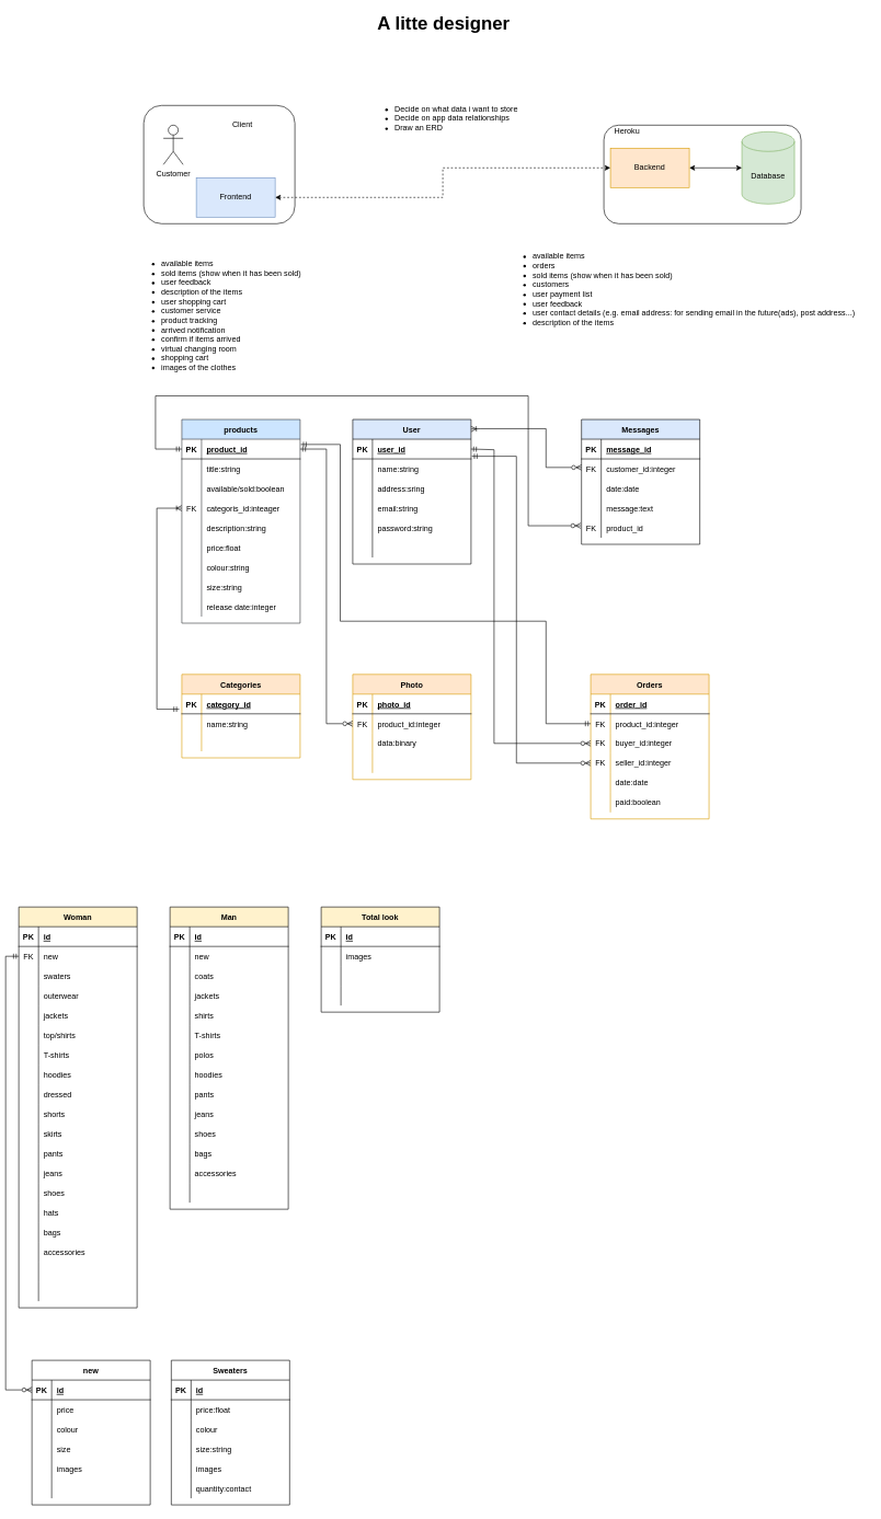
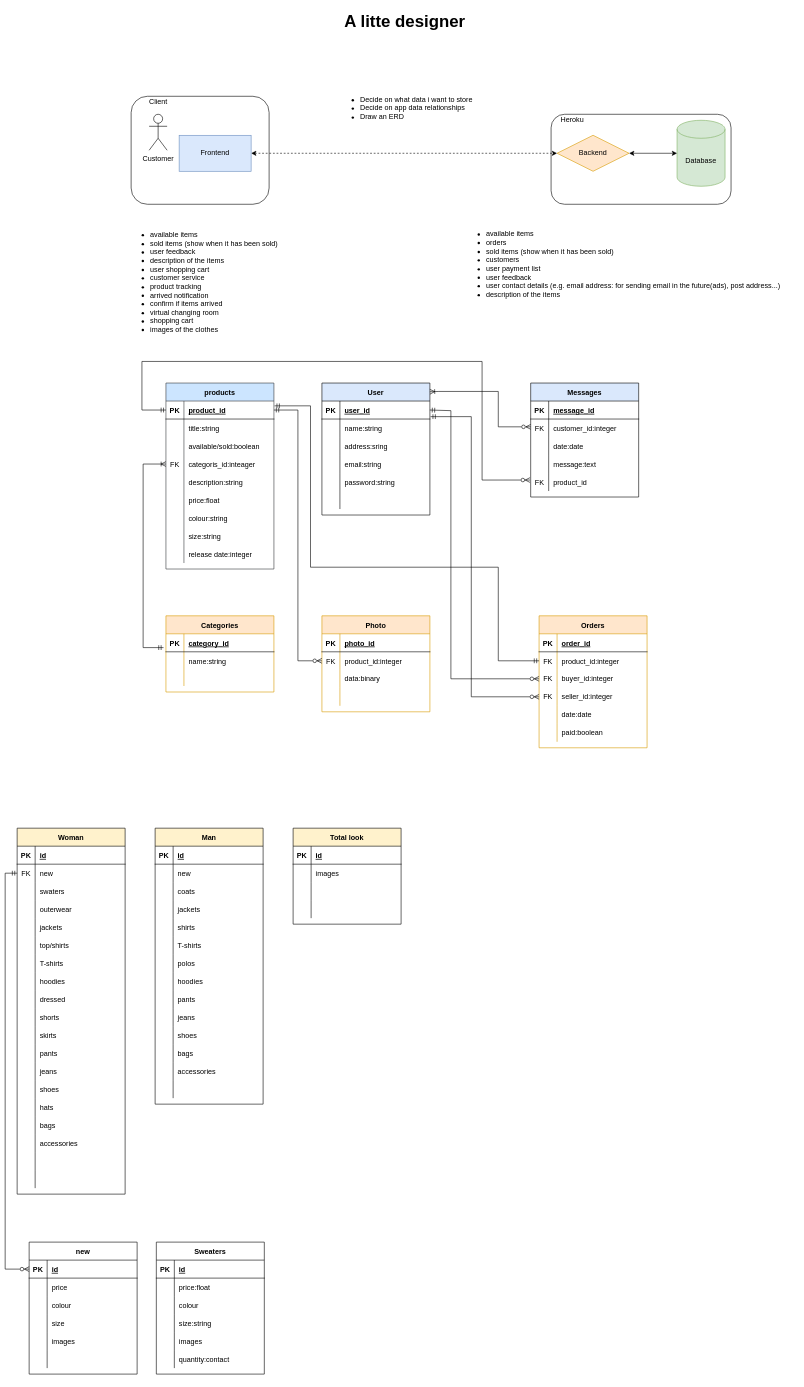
- <mxCell id="10" value="Client" style="text;html=1;align=center;verticalAlign=middle;resizable=0;points=[];autosize=1;strokeColor=none;fillColor=none;" parent="1" vertex="1"><mxGeometry x="335" y="180" width="50" height="20" as="geometry" /></mxCell>
+ <mxCell id="10" value="Client" style="text;html=1;align=center;verticalAlign=middle;resizable=0;points=[];autosize=1;strokeColor=none;fillColor=none;" parent="1" vertex="1"><mxGeometry x="230" y="160" width="50" height="20" as="geometry" /></mxCell>
- <mxCell id="6" value="Backend" style="rounded=0;whiteSpace=wrap;html=1;fillColor=#ffe6cc;strokeColor=#d79b00;" parent="1" vertex="1"><mxGeometry x="920" y="225" width="120" height="60" as="geometry" /></mxCell>
+ <mxCell id="6" value="Backend" style="rhombus;whiteSpace=wrap;html=1;fillColor=#ffe6cc;strokeColor=#d79b00;" parent="1" vertex="1"><mxGeometry x="920" y="225" width="120" height="60" as="geometry" /></mxCell>
- <mxCell id="8" value="Frontend" style="rounded=0;whiteSpace=wrap;html=1;fillColor=#dae8fc;strokeColor=#6c8ebf;" parent="1" vertex="1"><mxGeometry x="290" y="270" width="120" height="60" as="geometry" /></mxCell>
+ <mxCell id="8" value="Frontend" style="rounded=0;whiteSpace=wrap;html=1;fillColor=#dae8fc;strokeColor=#6c8ebf;" parent="1" vertex="1"><mxGeometry x="290" y="225" width="120" height="60" as="geometry" /></mxCell>
- <mxCell id="14" value="&lt;ul&gt;&lt;li&gt;available items&amp;nbsp;&lt;/li&gt;&lt;li&gt;sold items (show when it has been sold)&lt;/li&gt;&lt;li&gt;user feedback&lt;/li&gt;&lt;li&gt;description of the items&lt;/li&gt;&lt;li&gt;user shopping cart&lt;/li&gt;&lt;li&gt;customer service&lt;/li&gt;&lt;li&gt;product tracking&lt;/li&gt;&lt;li&gt;arrived notification&lt;/li&gt;&lt;li&gt;confirm if items arrived&lt;/li&gt;&lt;li&gt;virtual changing room&lt;/li&gt;&lt;li&gt;shopping cart&lt;/li&gt;&lt;li&gt;images of the clothes&lt;/li&gt;&lt;/ul&gt;" style="text;html=1;align=left;verticalAlign=middle;resizable=0;points=[];autosize=1;strokeColor=none;fillColor=none;" parent="1" vertex="1"><mxGeometry x="195" y="380" width="270" height="200" as="geometry" /></mxCell>
+ <mxCell id="14" value="&lt;ul&gt;&lt;li&gt;available items&amp;nbsp;&lt;/li&gt;&lt;li&gt;sold items (show when it has been sold)&lt;/li&gt;&lt;li&gt;user feedback&lt;/li&gt;&lt;li&gt;description of the items&lt;/li&gt;&lt;li&gt;user shopping cart&lt;/li&gt;&lt;li&gt;customer service&lt;/li&gt;&lt;li&gt;product tracking&lt;/li&gt;&lt;li&gt;arrived notification&lt;/li&gt;&lt;li&gt;confirm if items arrived&lt;/li&gt;&lt;li&gt;virtual changing room&lt;/li&gt;&lt;li&gt;shopping cart&lt;/li&gt;&lt;li&gt;images of the clothes&lt;/li&gt;&lt;/ul&gt;" style="text;html=1;align=left;verticalAlign=middle;resizable=0;points=[];autosize=1;strokeColor=none;fillColor=none;" parent="1" vertex="1"><mxGeometry x="200" y="370" width="270" height="200" as="geometry" /></mxCell>
